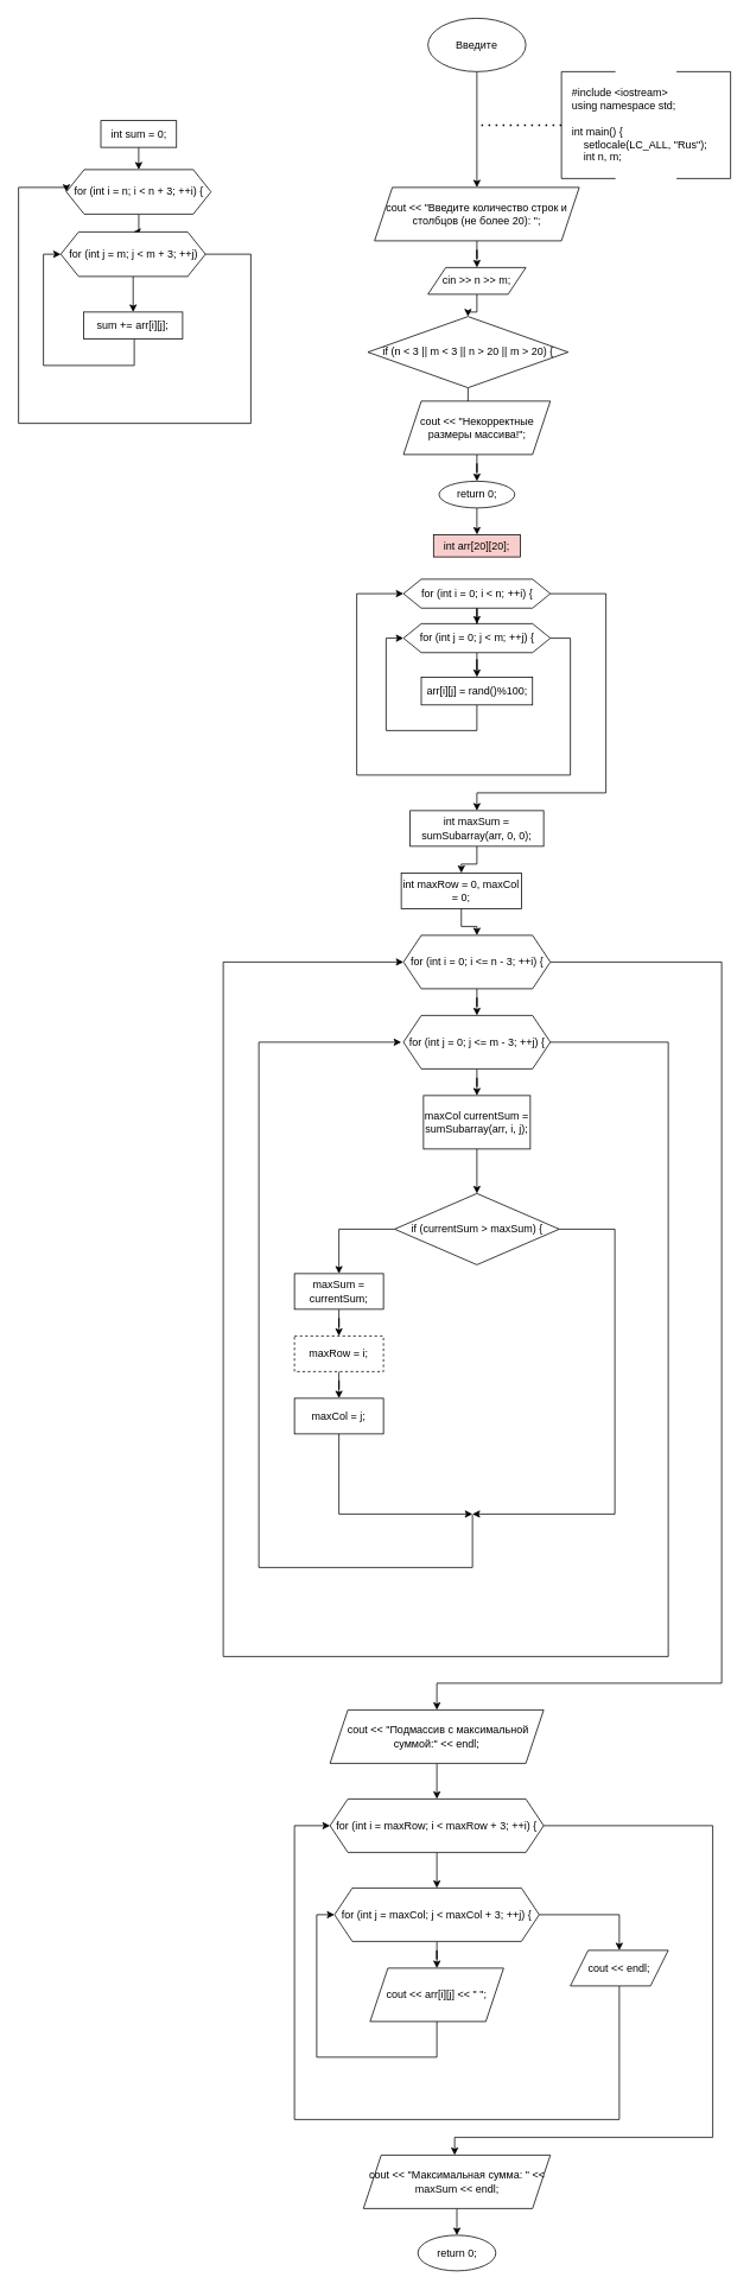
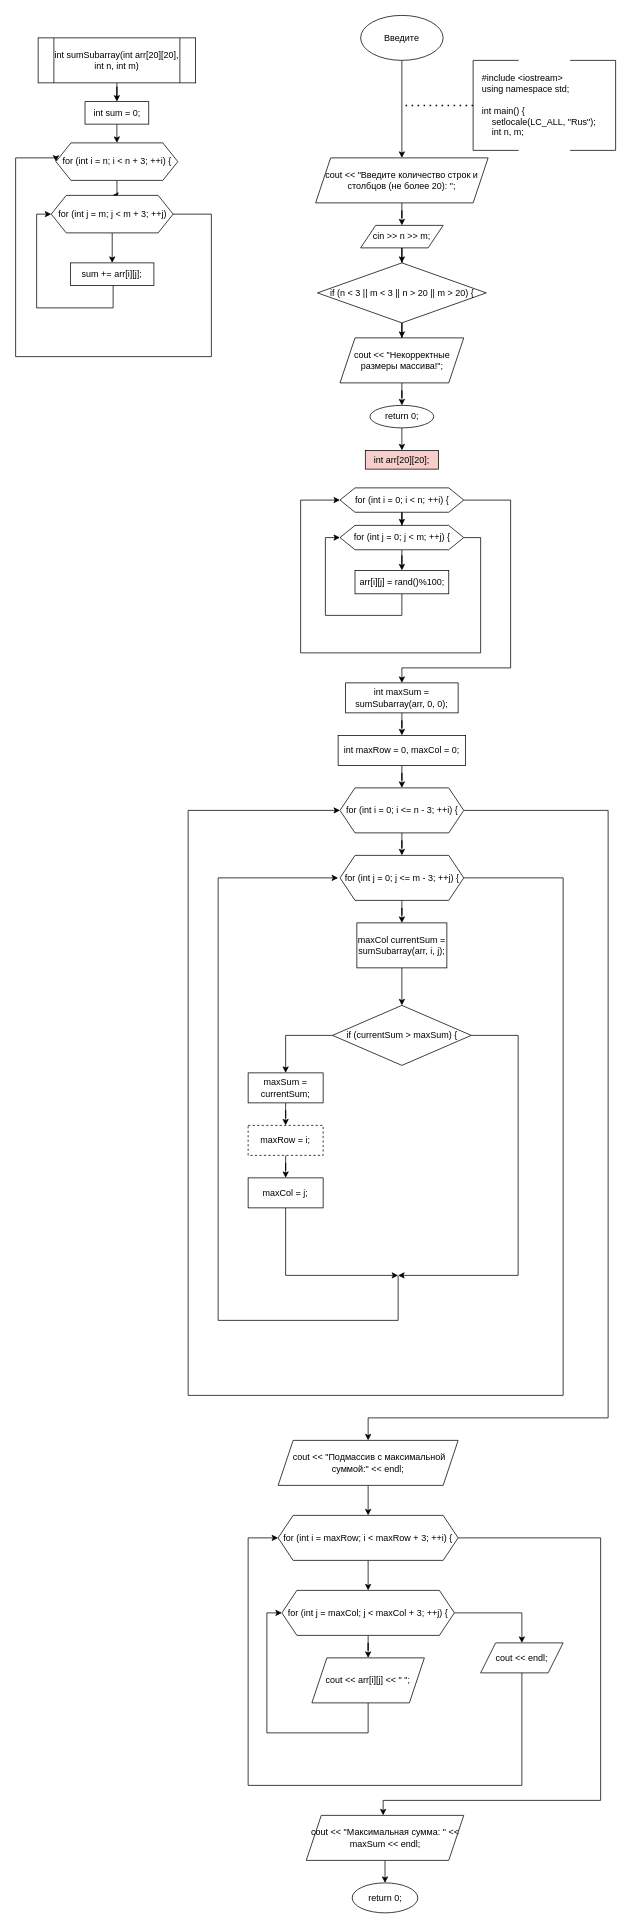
+ <mxCell id="11" value="int sumSubarray(int arr[20][20], int n, int m)" style="shape=process;whiteSpace=wrap;html=1;backgroundOutline=1;" vertex="1" parent="1"><mxGeometry x="50" y="50" width="210" height="60" as="geometry" /></mxCell>
+ <mxCell id="10" value="" style="edgeStyle=orthogonalEdgeStyle;rounded=0;orthogonalLoop=1;jettySize=auto;html=1;" edge="1" parent="1" source="11" target="13"><mxGeometry relative="1" as="geometry" /></mxCell>
- <mxCell id="24" value="if (n &amp;lt; 3 || m &amp;lt; 3 || n &amp;gt; 20 || m &amp;gt; 20) {" style="rhombus;whiteSpace=wrap;html=1;" vertex="1" parent="1"><mxGeometry x="412.5" y="355" width="225" height="80" as="geometry" /></mxCell>
+ <mxCell id="24" value="if (n &amp;lt; 3 || m &amp;lt; 3 || n &amp;gt; 20 || m &amp;gt; 20) {" style="rhombus;whiteSpace=wrap;html=1;" vertex="1" parent="1"><mxGeometry x="422.5" y="350" width="225" height="80" as="geometry" /></mxCell>
- <mxCell id="41" value="int maxRow = 0, maxCol = 0;" style="rounded=0;whiteSpace=wrap;html=1;" vertex="1" parent="1"><mxGeometry x="450" y="980" width="135" height="40" as="geometry" /></mxCell>
+ <mxCell id="41" value="int maxRow = 0, maxCol = 0;" style="rounded=0;whiteSpace=wrap;html=1;" vertex="1" parent="1"><mxGeometry x="450" y="980" width="170" height="40" as="geometry" /></mxCell>
